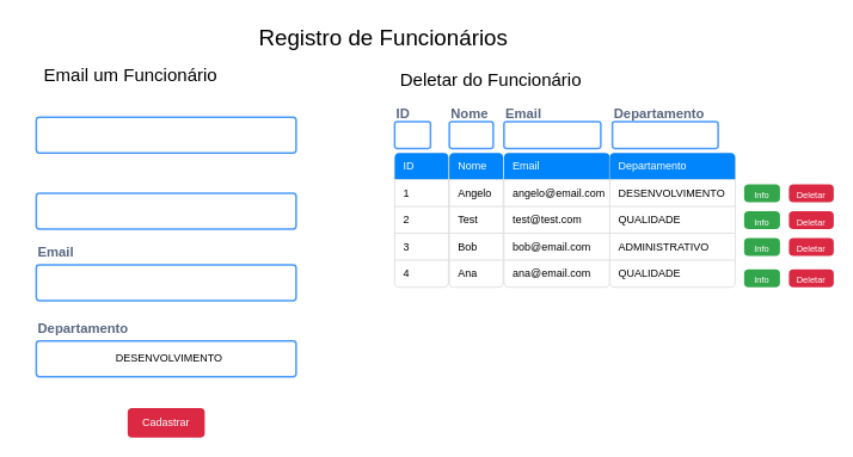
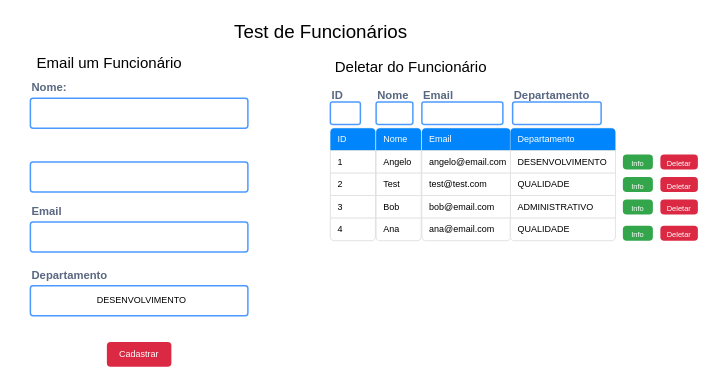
- <mxCell id="4" value="Registro de Funcionários" style="text;html=1;align=center;verticalAlign=middle;resizable=0;points=[];autosize=1;strokeColor=none;fillColor=none;strokeWidth=4;fontSize=25;" vertex="1" parent="1"><mxGeometry x="277" y="20" width="300" height="40" as="geometry" /></mxCell>
+ <mxCell id="4" value="Test de Funcionários" style="text;html=1;align=center;verticalAlign=middle;resizable=0;points=[];autosize=1;strokeColor=none;fillColor=none;strokeWidth=4;fontSize=25;" vertex="1" parent="1"><mxGeometry x="277" y="20" width="300" height="40" as="geometry" /></mxCell>
+ <mxCell id="2" value="&lt;font style=&quot;font-size: 15px;&quot;&gt;Nome:&lt;/font&gt;" style="fillColor=none;strokeColor=none;html=1;fontSize=12;fontStyle=0;align=left;fontColor=#596780;fontStyle=1;fontSize=11" vertex="1" parent="1"><mxGeometry x="40" y="105" width="240" height="20" as="geometry" /></mxCell>
